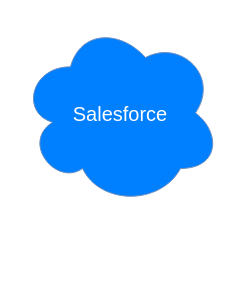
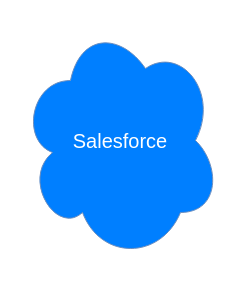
- <mxCell id="2" value="&lt;font color=&quot;#ffffff&quot; style=&quot;font-size: 20px&quot;&gt;Salesforce&lt;/font&gt;" style="ellipse;shape=cloud;whiteSpace=wrap;html=1;strokeColor=#6c8ebf;fillColor=#007FFF;" vertex="1" parent="1"><mxGeometry x="20" y="20" width="200" height="185" as="geometry" /></mxCell>
+ <mxCell id="2" value="&lt;font color=&quot;#ffffff&quot; style=&quot;font-size: 20px&quot;&gt;Salesforce&lt;/font&gt;" style="ellipse;shape=cloud;whiteSpace=wrap;html=1;strokeColor=#6c8ebf;fillColor=#007FFF;" vertex="1" parent="1"><mxGeometry x="20" y="20" width="200" height="240" as="geometry" /></mxCell>
